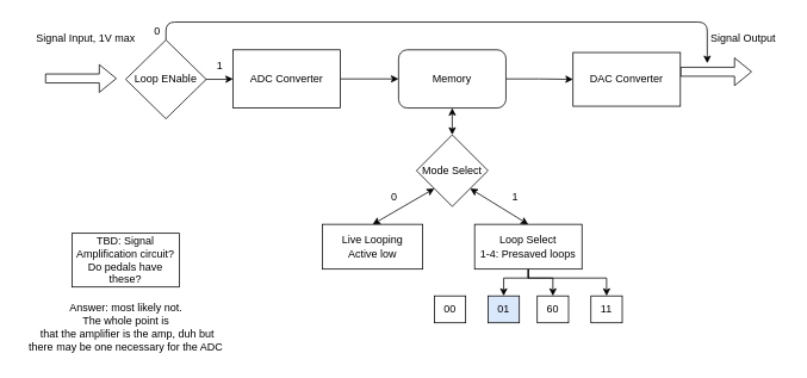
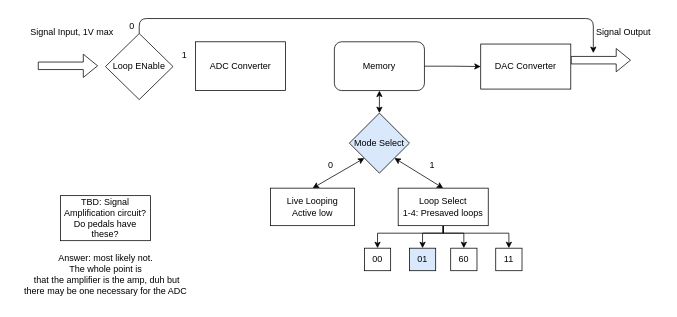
- <mxCell id="13" style="edgeStyle=orthogonalEdgeStyle;rounded=0;orthogonalLoop=1;jettySize=auto;html=1;exitX=1;exitY=0.5;exitDx=0;exitDy=0;" parent="1" source="15" target="3" edge="1"><mxGeometry relative="1" as="geometry" /></mxCell>
- <mxCell id="2" value="" style="edgeStyle=orthogonalEdgeStyle;rounded=0;orthogonalLoop=1;jettySize=auto;html=1;" parent="1" source="3" target="12" edge="1"><mxGeometry relative="1" as="geometry" /></mxCell>
- <mxCell id="25" value="Mode Select" style="rhombus;whiteSpace=wrap;html=1;" parent="1" vertex="1"><mxGeometry x="465" y="150" width="80" height="80" as="geometry" /></mxCell>
+ <mxCell id="25" value="Mode Select" style="rhombus;whiteSpace=wrap;html=1;fillColor=#dae8fc;" parent="1" vertex="1"><mxGeometry x="465" y="150" width="80" height="80" as="geometry" /></mxCell>
+ <mxCell id="17" style="edgeStyle=orthogonalEdgeStyle;rounded=0;orthogonalLoop=1;jettySize=auto;html=1;exitX=0.5;exitY=1;exitDx=0;exitDy=0;entryX=0.5;entryY=0;entryDx=0;entryDy=0;startArrow=none;startFill=0;" parent="1" source="21" target="30" edge="1"><mxGeometry relative="1" as="geometry"><Array as="points"><mxPoint x="590" y="310" /><mxPoint x="503" y="310" /></Array></mxGeometry></mxCell>
